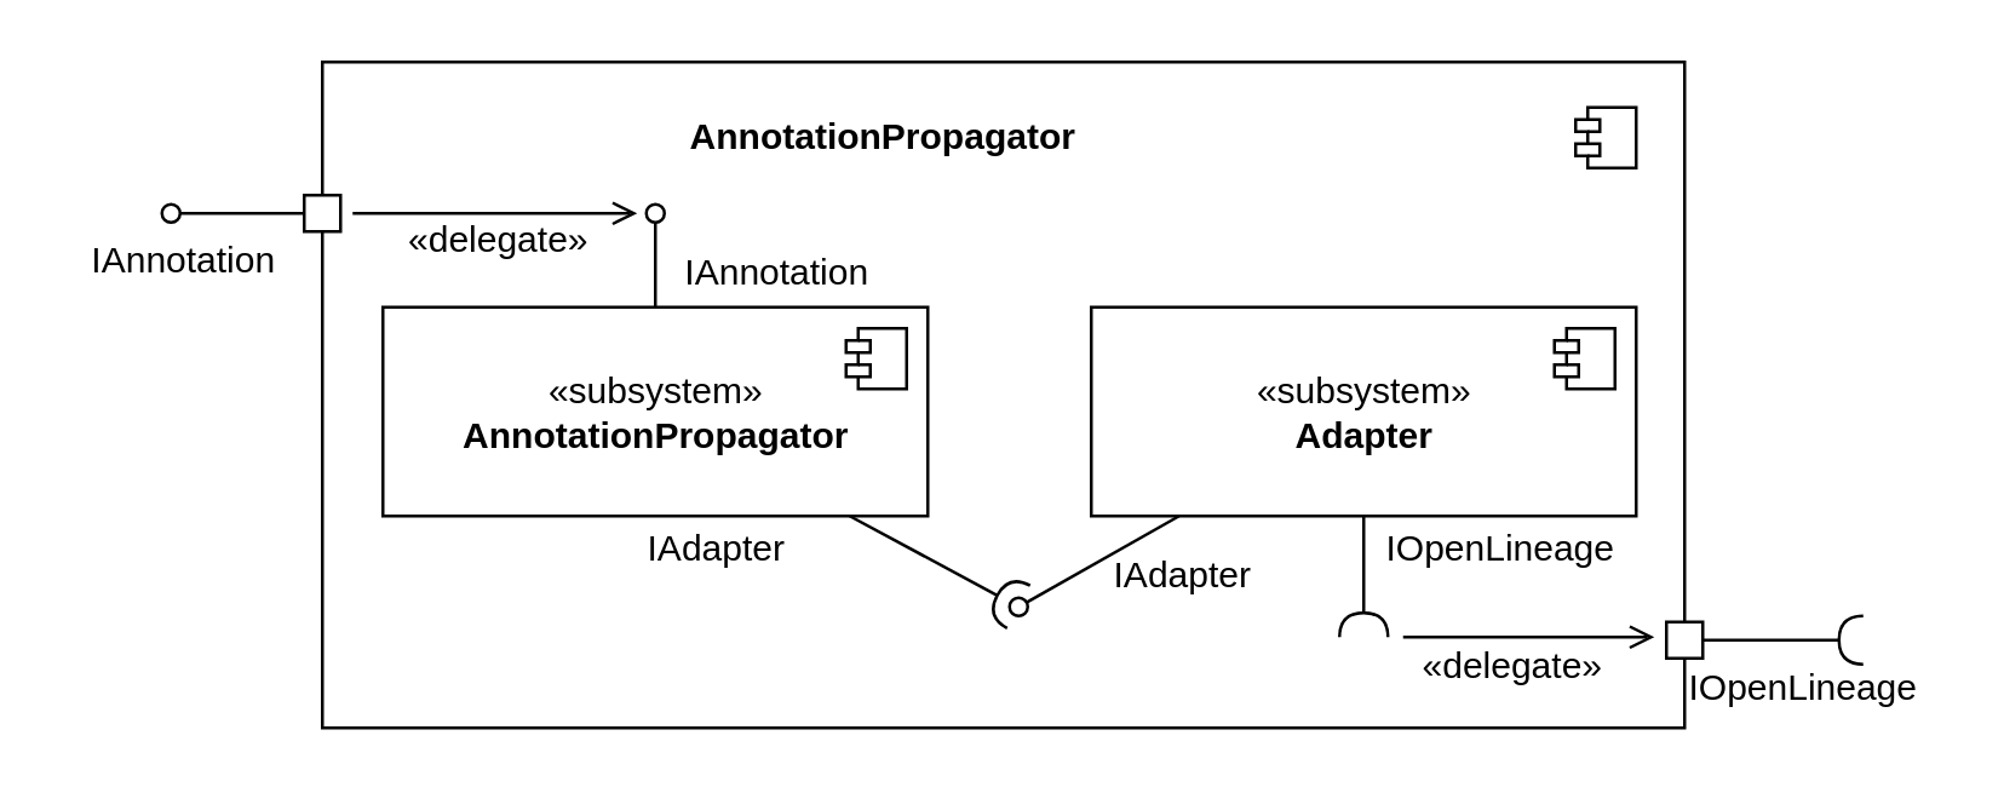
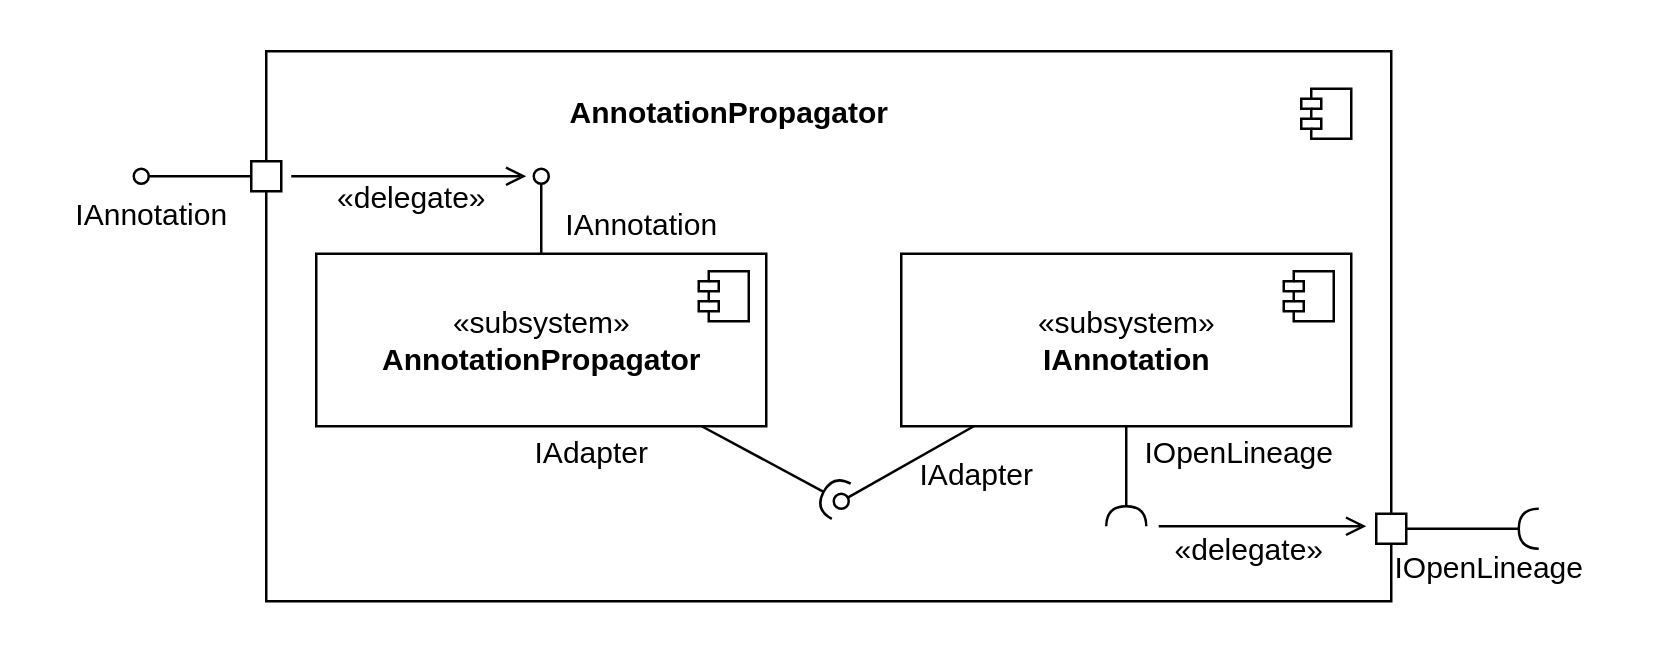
- <mxCell id="5" value="«subsystem»&lt;br&gt;&lt;b&gt;Adapter&lt;/b&gt;" style="html=1;dropTarget=0;labelBackgroundColor=none;fontColor=#000000;fillColor=default;" parent="1" vertex="1"><mxGeometry x="360" y="101" width="180" height="69" as="geometry" /></mxCell>
+ <mxCell id="5" value="«subsystem»&lt;br&gt;&lt;b&gt;IAnnotation&lt;/b&gt;" style="html=1;dropTarget=0;labelBackgroundColor=none;fontColor=#000000;fillColor=default;" parent="1" vertex="1"><mxGeometry x="360" y="101" width="180" height="69" as="geometry" /></mxCell>
